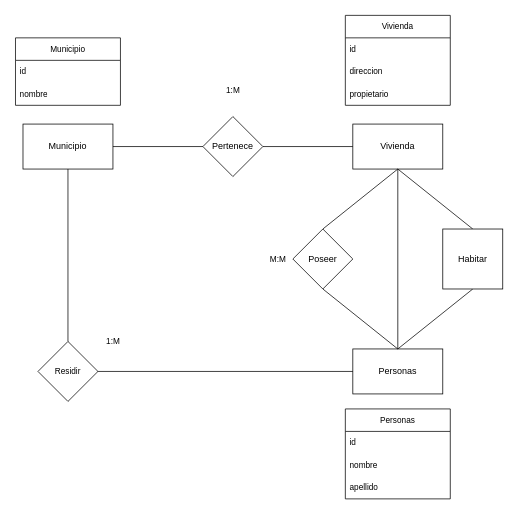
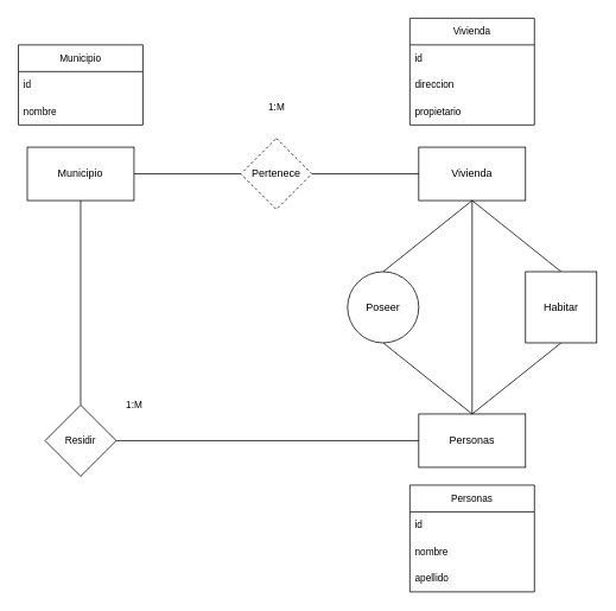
- <mxCell id="8" value="Pertenece" style="rhombus;whiteSpace=wrap;html=1;" vertex="1" parent="1"><mxGeometry x="270" y="155" width="80" height="80" as="geometry" /></mxCell>
+ <mxCell id="8" value="Pertenece" style="rhombus;whiteSpace=wrap;html=1;dashed=1;" vertex="1" parent="1"><mxGeometry x="270" y="155" width="80" height="80" as="geometry" /></mxCell>
- <mxCell id="16" value="M:M" style="text;html=1;align=center;verticalAlign=middle;resizable=0;points=[];autosize=1;strokeColor=none;fillColor=none;fontFamily=Helvetica;fontSize=11;fontColor=default;labelBackgroundColor=default;" vertex="1" parent="1"><mxGeometry x="350" y="330" width="40" height="30" as="geometry" /></mxCell>
- <mxCell id="14" value="Poseer" style="rhombus;whiteSpace=wrap;html=1;" vertex="1" parent="1"><mxGeometry x="390" y="305" width="80" height="80" as="geometry" /></mxCell>
+ <mxCell id="14" value="Poseer" style="ellipse;whiteSpace=wrap;html=1;" vertex="1" parent="1"><mxGeometry x="390" y="305" width="80" height="80" as="geometry" /></mxCell>
